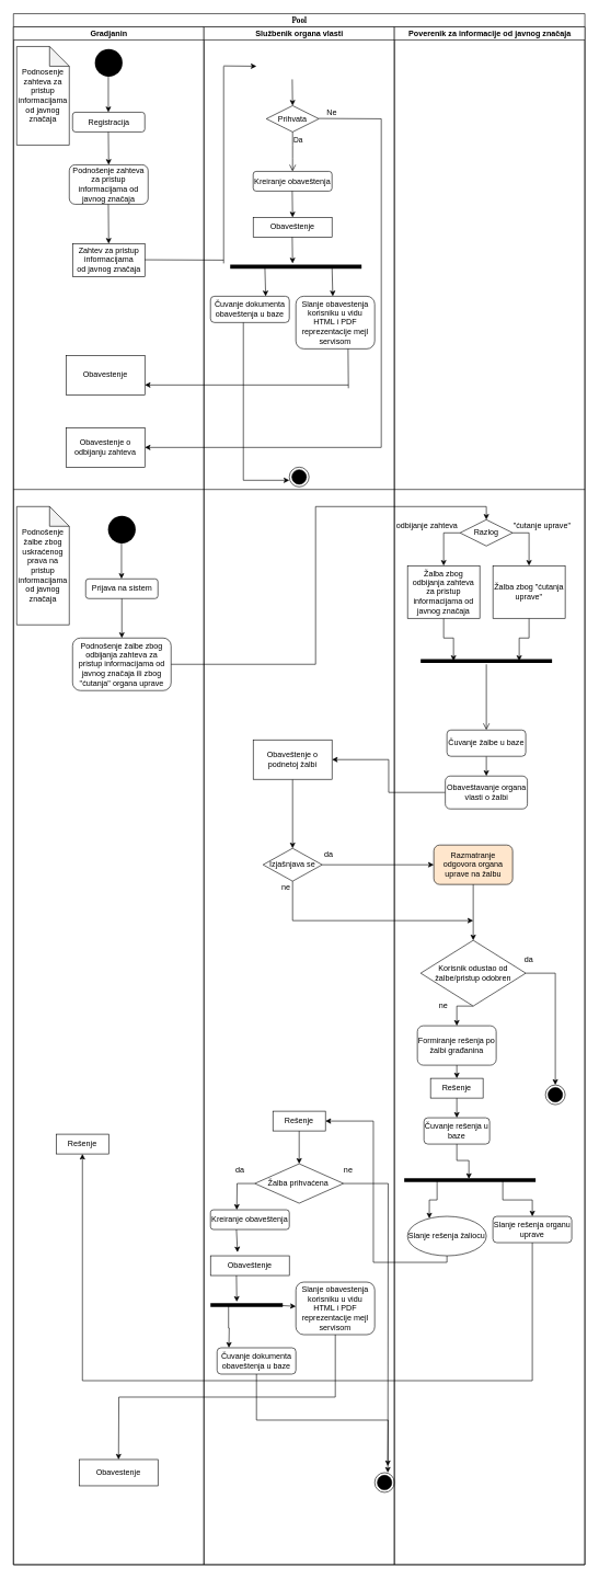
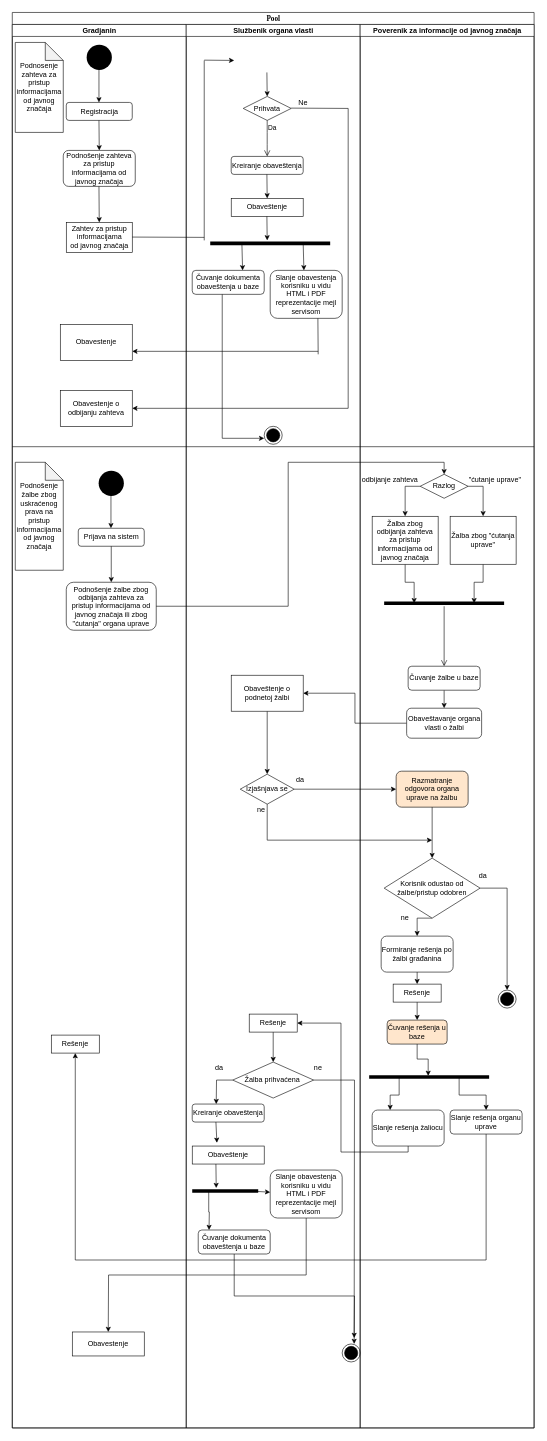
- <mxCell id="94" value="Čuvanje rešenja u baze" style="rounded=1;whiteSpace=wrap;html=1;strokeColor=#000000;fillColor=#FFFFFF;" vertex="1" parent="72"><mxGeometry x="45" y="1660" width="100" height="40" as="geometry" /></mxCell>
+ <mxCell id="94" value="Čuvanje rešenja u baze" style="rounded=1;whiteSpace=wrap;html=1;strokeColor=#000000;fillColor=#ffe6cc;" vertex="1" parent="72"><mxGeometry x="45" y="1660" width="100" height="40" as="geometry" /></mxCell>
- <mxCell id="96" value="Slanje rešenja žaliocu" style="ellipse;whiteSpace=wrap;html=1;strokeColor=#000000;fillColor=#FFFFFF;" vertex="1" parent="72"><mxGeometry x="20" y="1810" width="120" height="60" as="geometry" /></mxCell>
+ <mxCell id="96" value="Slanje rešenja žaliocu" style="rounded=1;whiteSpace=wrap;html=1;strokeColor=#000000;fillColor=#FFFFFF;" vertex="1" parent="72"><mxGeometry x="20" y="1810" width="120" height="60" as="geometry" /></mxCell>
